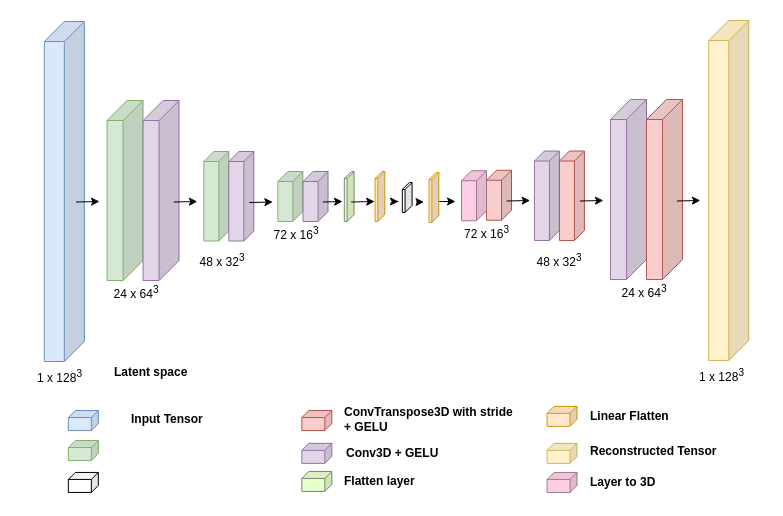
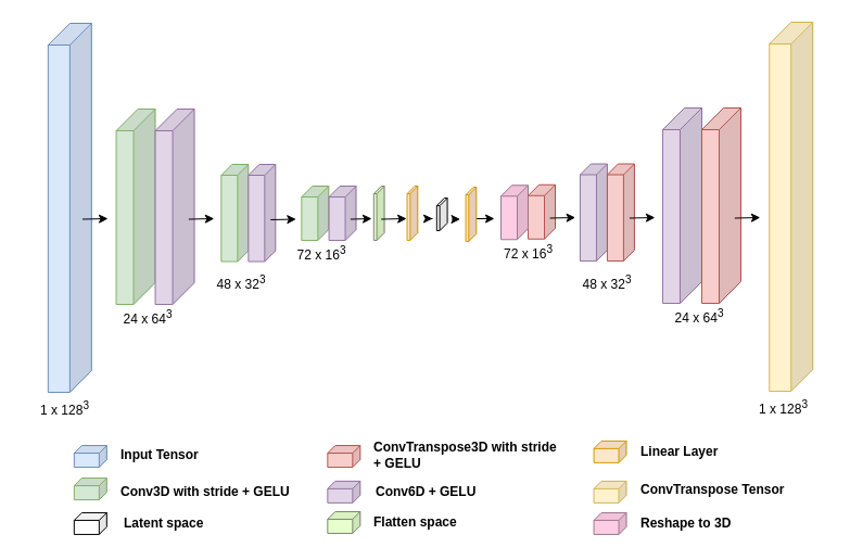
- <mxCell id="38" value="Latent space" style="text;html=1;strokeColor=none;fillColor=none;align=left;verticalAlign=middle;whiteSpace=wrap;rounded=0;fontStyle=1" vertex="1" parent="1"><mxGeometry x="111.84" y="360" width="179.29" height="23.88" as="geometry" /></mxCell>
+ <mxCell id="38" value="Latent space" style="text;html=1;strokeColor=none;fillColor=none;align=left;verticalAlign=middle;whiteSpace=wrap;rounded=0;fontStyle=1" vertex="1" parent="1"><mxGeometry x="111.84" y="470" width="179.29" height="23.88" as="geometry" /></mxCell>
- <mxCell id="10" value="Linear Flatten" style="text;html=1;strokeColor=none;fillColor=none;align=left;verticalAlign=middle;whiteSpace=wrap;rounded=0;fontStyle=1" parent="1" vertex="1"><mxGeometry x="587.56" y="403.92" width="138" height="23.88" as="geometry" /></mxCell>
+ <mxCell id="10" value="Linear Layer" style="text;html=1;strokeColor=none;fillColor=none;align=left;verticalAlign=middle;whiteSpace=wrap;rounded=0;fontStyle=1" parent="1" vertex="1"><mxGeometry x="587.56" y="403.92" width="138" height="23.88" as="geometry" /></mxCell>
- <mxCell id="8" value="Input Tensor" style="text;html=1;strokeColor=none;fillColor=none;align=left;verticalAlign=middle;whiteSpace=wrap;rounded=0;fontStyle=1" parent="1" vertex="1"><mxGeometry x="128.84" y="407.12" width="138" height="23.88" as="geometry" /></mxCell>
+ <mxCell id="8" value="Input Tensor" style="text;html=1;strokeColor=none;fillColor=none;align=left;verticalAlign=middle;whiteSpace=wrap;rounded=0;fontStyle=1" parent="1" vertex="1"><mxGeometry x="108.84" y="407.12" width="138" height="23.88" as="geometry" /></mxCell>
- <mxCell id="13" value="Reconstructed Tensor" style="text;html=1;strokeColor=none;fillColor=none;align=left;verticalAlign=middle;whiteSpace=wrap;rounded=0;fontStyle=1" parent="1" vertex="1"><mxGeometry x="587.56" y="438.98" width="138" height="23.88" as="geometry" /></mxCell>
+ <mxCell id="13" value="ConvTranspose Tensor" style="text;html=1;strokeColor=none;fillColor=none;align=left;verticalAlign=middle;whiteSpace=wrap;rounded=0;fontStyle=1" parent="1" vertex="1"><mxGeometry x="587.56" y="438.98" width="138" height="23.88" as="geometry" /></mxCell>
+ <mxCell id="9" value="Conv3D with stride + GELU" style="text;html=1;strokeColor=none;fillColor=none;align=left;verticalAlign=middle;whiteSpace=wrap;rounded=0;fontStyle=1" parent="1" vertex="1"><mxGeometry x="108.84" y="441" width="179.29" height="23.88" as="geometry" /></mxCell>
- <mxCell id="18" value="Conv3D + GELU" style="text;html=1;strokeColor=none;fillColor=none;align=left;verticalAlign=middle;whiteSpace=wrap;rounded=0;fontStyle=1" vertex="1" parent="1"><mxGeometry x="344.34" y="441" width="179.29" height="23.88" as="geometry" /></mxCell>
+ <mxCell id="18" value="Conv6D + GELU" style="text;html=1;strokeColor=none;fillColor=none;align=left;verticalAlign=middle;whiteSpace=wrap;rounded=0;fontStyle=1" vertex="1" parent="1"><mxGeometry x="344.34" y="441" width="179.29" height="23.88" as="geometry" /></mxCell>
- <mxCell id="53" value="Flatten layer" style="text;html=1;strokeColor=none;fillColor=none;align=left;verticalAlign=middle;whiteSpace=wrap;rounded=0;fontStyle=1" vertex="1" parent="1"><mxGeometry x="342.34" y="469" width="138" height="23.88" as="geometry" /></mxCell>
+ <mxCell id="53" value="Flatten space" style="text;html=1;strokeColor=none;fillColor=none;align=left;verticalAlign=middle;whiteSpace=wrap;rounded=0;fontStyle=1" vertex="1" parent="1"><mxGeometry x="342.34" y="469" width="138" height="23.88" as="geometry" /></mxCell>
- <mxCell id="55" value="Layer to 3D" style="text;html=1;strokeColor=none;fillColor=none;align=left;verticalAlign=middle;whiteSpace=wrap;rounded=0;fontStyle=1" vertex="1" parent="1"><mxGeometry x="587.56" y="470" width="138" height="23.88" as="geometry" /></mxCell>
+ <mxCell id="55" value="Reshape to 3D" style="text;html=1;strokeColor=none;fillColor=none;align=left;verticalAlign=middle;whiteSpace=wrap;rounded=0;fontStyle=1" vertex="1" parent="1"><mxGeometry x="587.56" y="470" width="138" height="23.88" as="geometry" /></mxCell>
